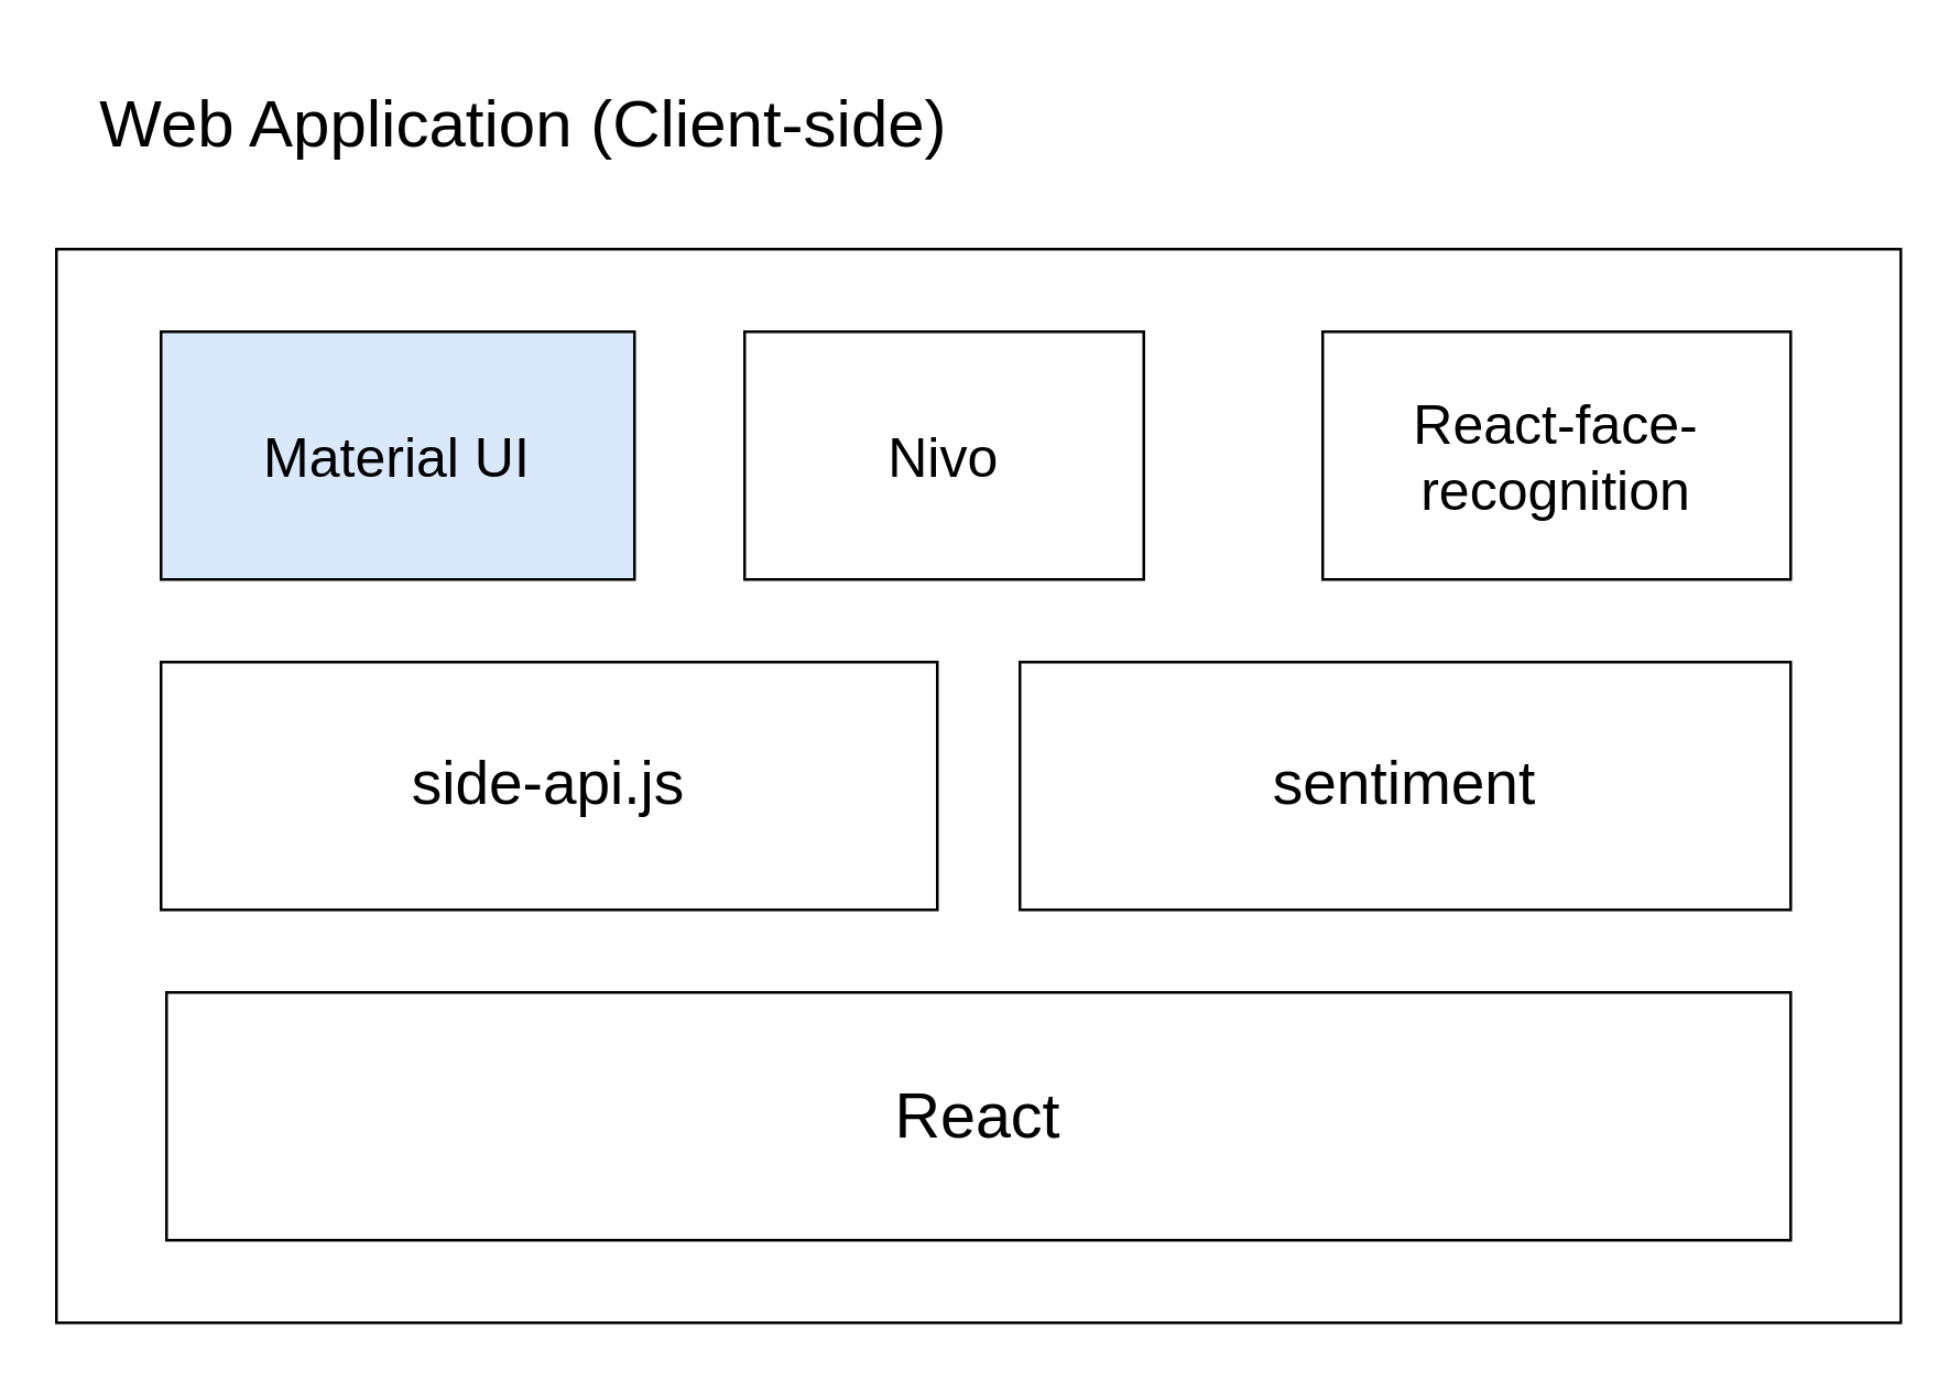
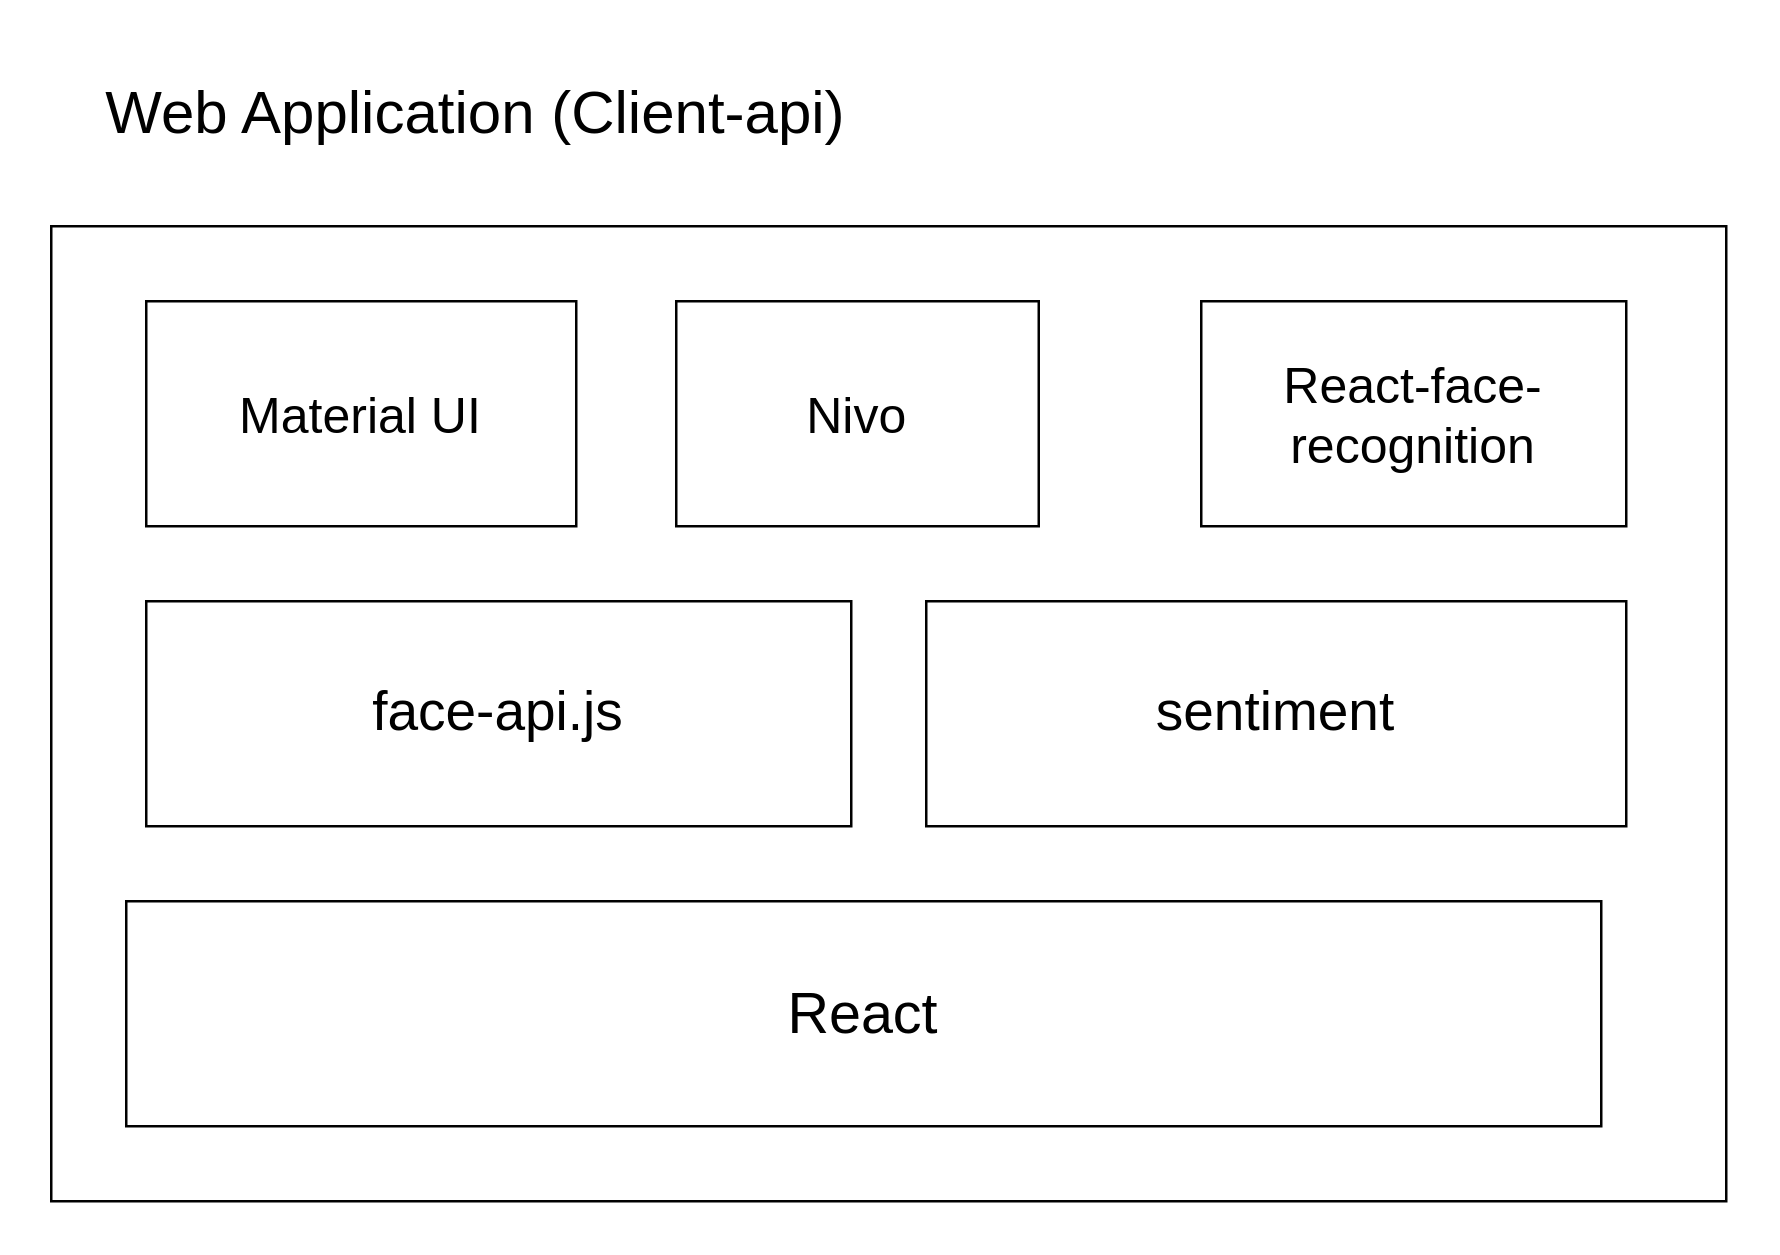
- <mxCell id="9" value="&lt;font style=&quot;font-size: 24px;&quot;&gt;Web Application (Client-side)&lt;/font&gt;" style="text;html=1;strokeColor=none;fillColor=none;align=center;verticalAlign=middle;whiteSpace=wrap;rounded=0;fontSize=20;" parent="1" vertex="1"><mxGeometry x="20" y="20" width="340" height="50" as="geometry" /></mxCell>
+ <mxCell id="9" value="&lt;font style=&quot;font-size: 24px;&quot;&gt;Web Application (Client-api)&lt;/font&gt;" style="text;html=1;strokeColor=none;fillColor=none;align=center;verticalAlign=middle;whiteSpace=wrap;rounded=0;fontSize=20;" parent="1" vertex="1"><mxGeometry x="20" y="20" width="340" height="50" as="geometry" /></mxCell>
- <mxCell id="3" value="&lt;font style=&quot;font-size: 20px;&quot;&gt;Material UI&lt;/font&gt;" style="rounded=0;whiteSpace=wrap;html=1;fillColor=#dae8fc;" parent="1" vertex="1"><mxGeometry x="58" y="120" width="172" height="90" as="geometry" /></mxCell>
+ <mxCell id="3" value="&lt;font style=&quot;font-size: 20px;&quot;&gt;Material UI&lt;/font&gt;" style="rounded=0;whiteSpace=wrap;html=1;" parent="1" vertex="1"><mxGeometry x="58" y="120" width="172" height="90" as="geometry" /></mxCell>
- <mxCell id="6" value="&lt;font style=&quot;font-size: 22px;&quot;&gt;side-api.js&lt;/font&gt;" style="rounded=0;whiteSpace=wrap;html=1;" parent="1" vertex="1"><mxGeometry x="58" y="240" width="282" height="90" as="geometry" /></mxCell>
+ <mxCell id="6" value="&lt;font style=&quot;font-size: 22px;&quot;&gt;face-api.js&lt;/font&gt;" style="rounded=0;whiteSpace=wrap;html=1;" parent="1" vertex="1"><mxGeometry x="58" y="240" width="282" height="90" as="geometry" /></mxCell>
- <mxCell id="8" value="&lt;font style=&quot;font-size: 23px;&quot;&gt;React&lt;/font&gt;" style="rounded=0;whiteSpace=wrap;html=1;" parent="1" vertex="1"><mxGeometry x="60" y="360" width="590" height="90" as="geometry" /></mxCell>
+ <mxCell id="8" value="&lt;font style=&quot;font-size: 23px;&quot;&gt;React&lt;/font&gt;" style="rounded=0;whiteSpace=wrap;html=1;" parent="1" vertex="1"><mxGeometry x="50" y="360" width="590" height="90" as="geometry" /></mxCell>
